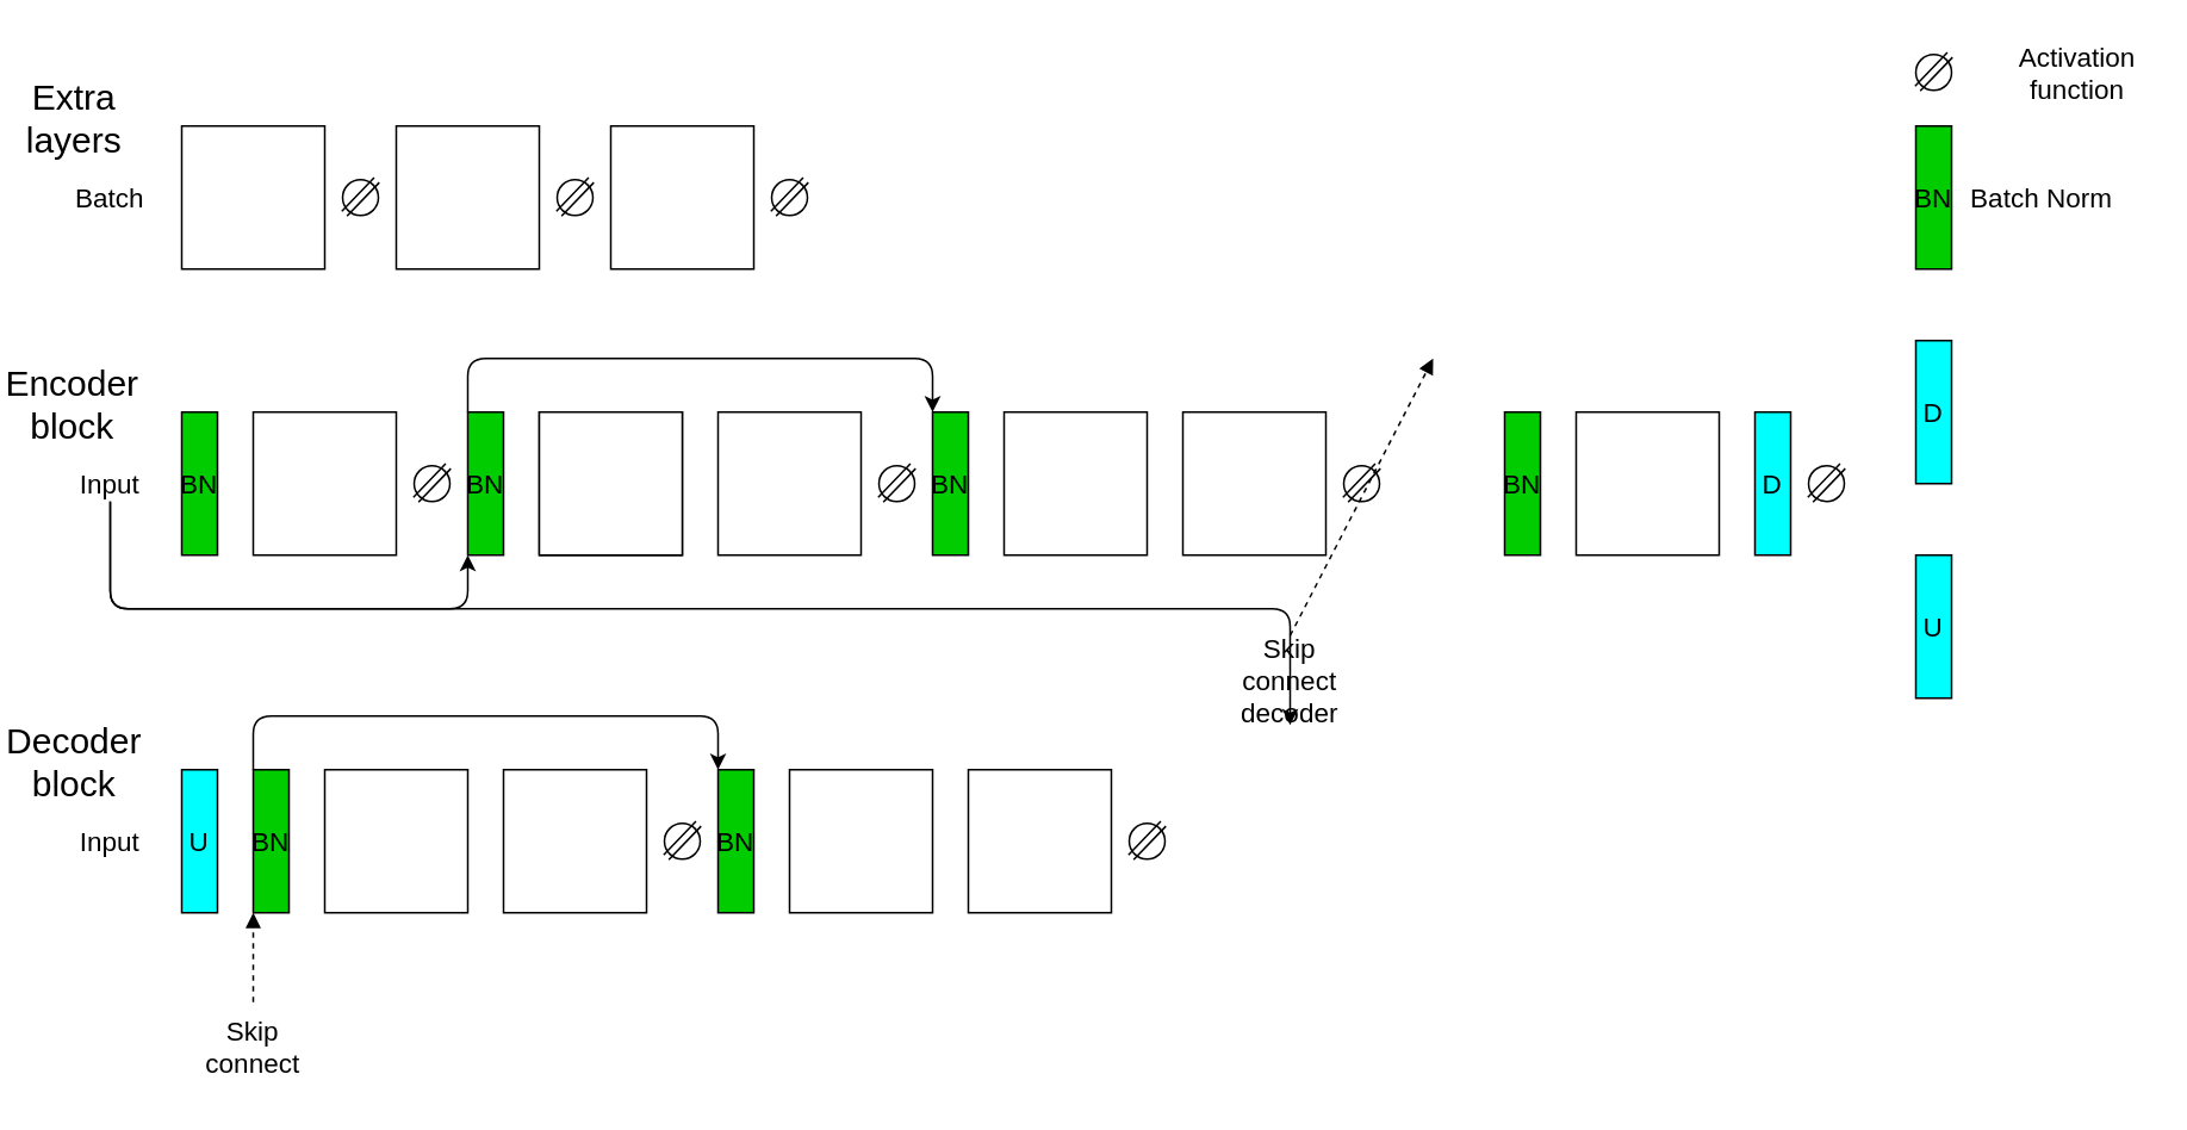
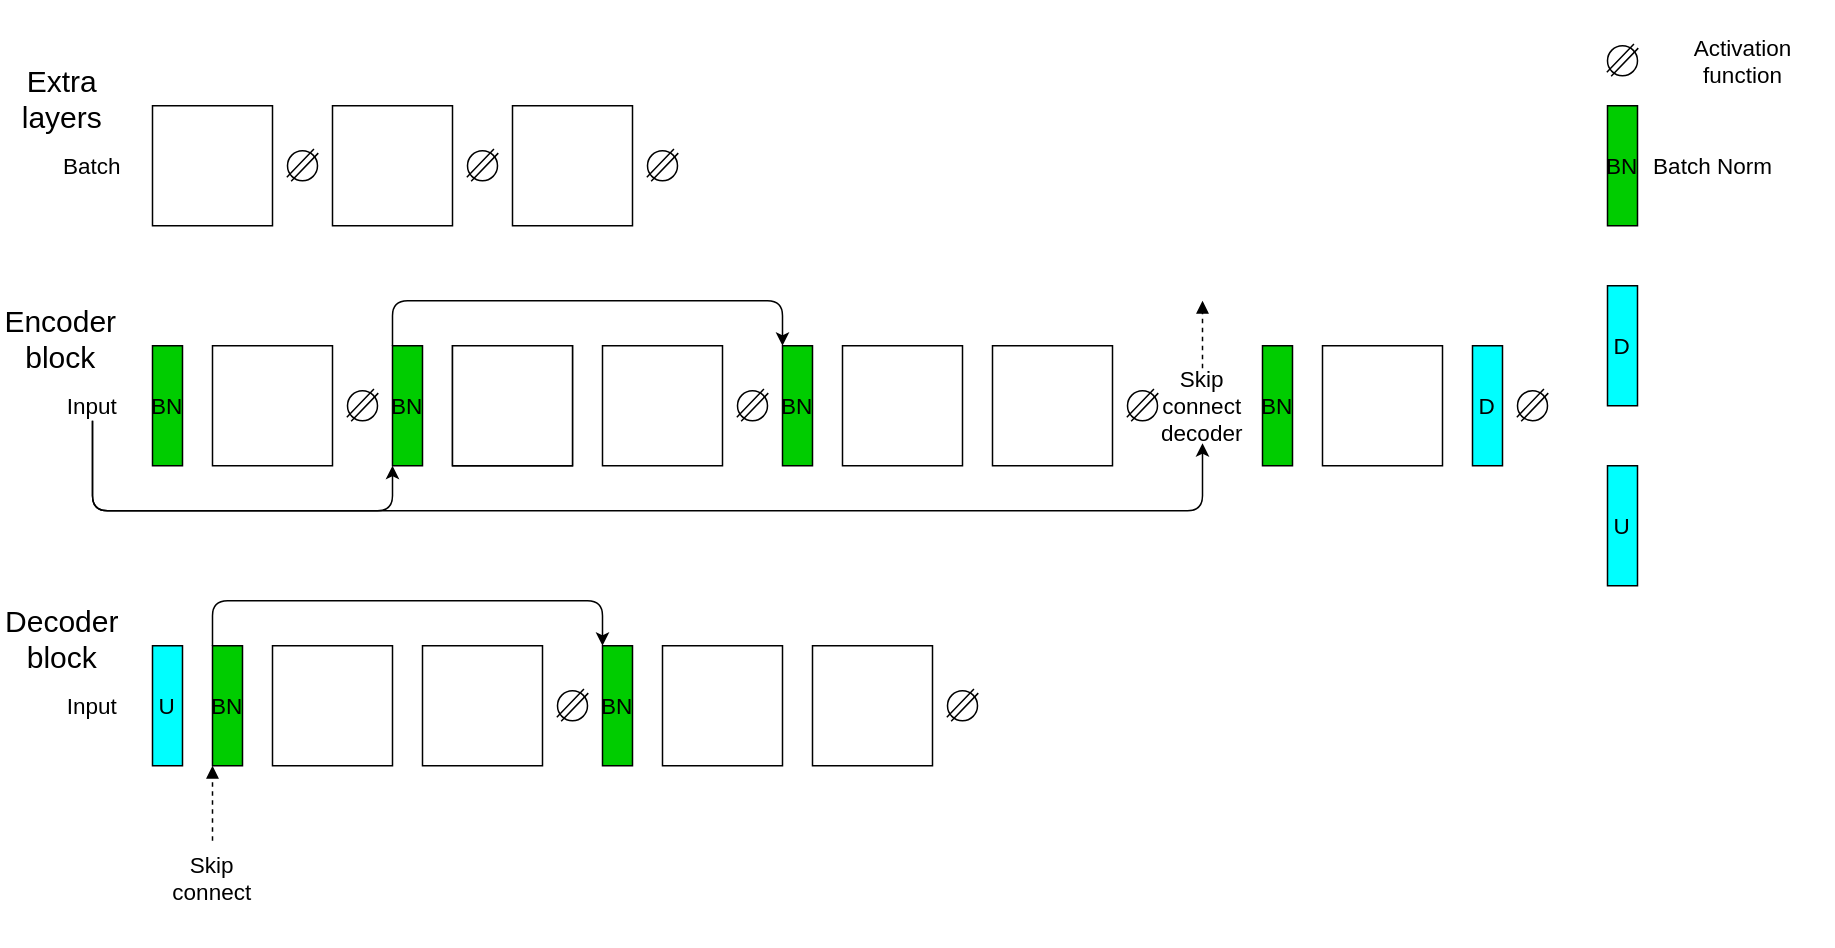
- <mxCell id="42" value="Skip&lt;br style=&quot;font-size: 15px;&quot;&gt;connect&lt;br style=&quot;font-size: 15px;&quot;&gt;decoder" style="text;html=1;strokeColor=none;fillColor=none;align=center;verticalAlign=middle;whiteSpace=wrap;rounded=0;fontSize=15;" vertex="1" parent="1"><mxGeometry x="701" y="355" width="40" height="50" as="geometry" /></mxCell>
+ <mxCell id="42" value="Skip&lt;br style=&quot;font-size: 15px;&quot;&gt;connect&lt;br style=&quot;font-size: 15px;&quot;&gt;decoder" style="text;html=1;strokeColor=none;fillColor=none;align=center;verticalAlign=middle;whiteSpace=wrap;rounded=0;fontSize=15;" vertex="1" parent="1"><mxGeometry x="781" y="245" width="40" height="50" as="geometry" /></mxCell>
